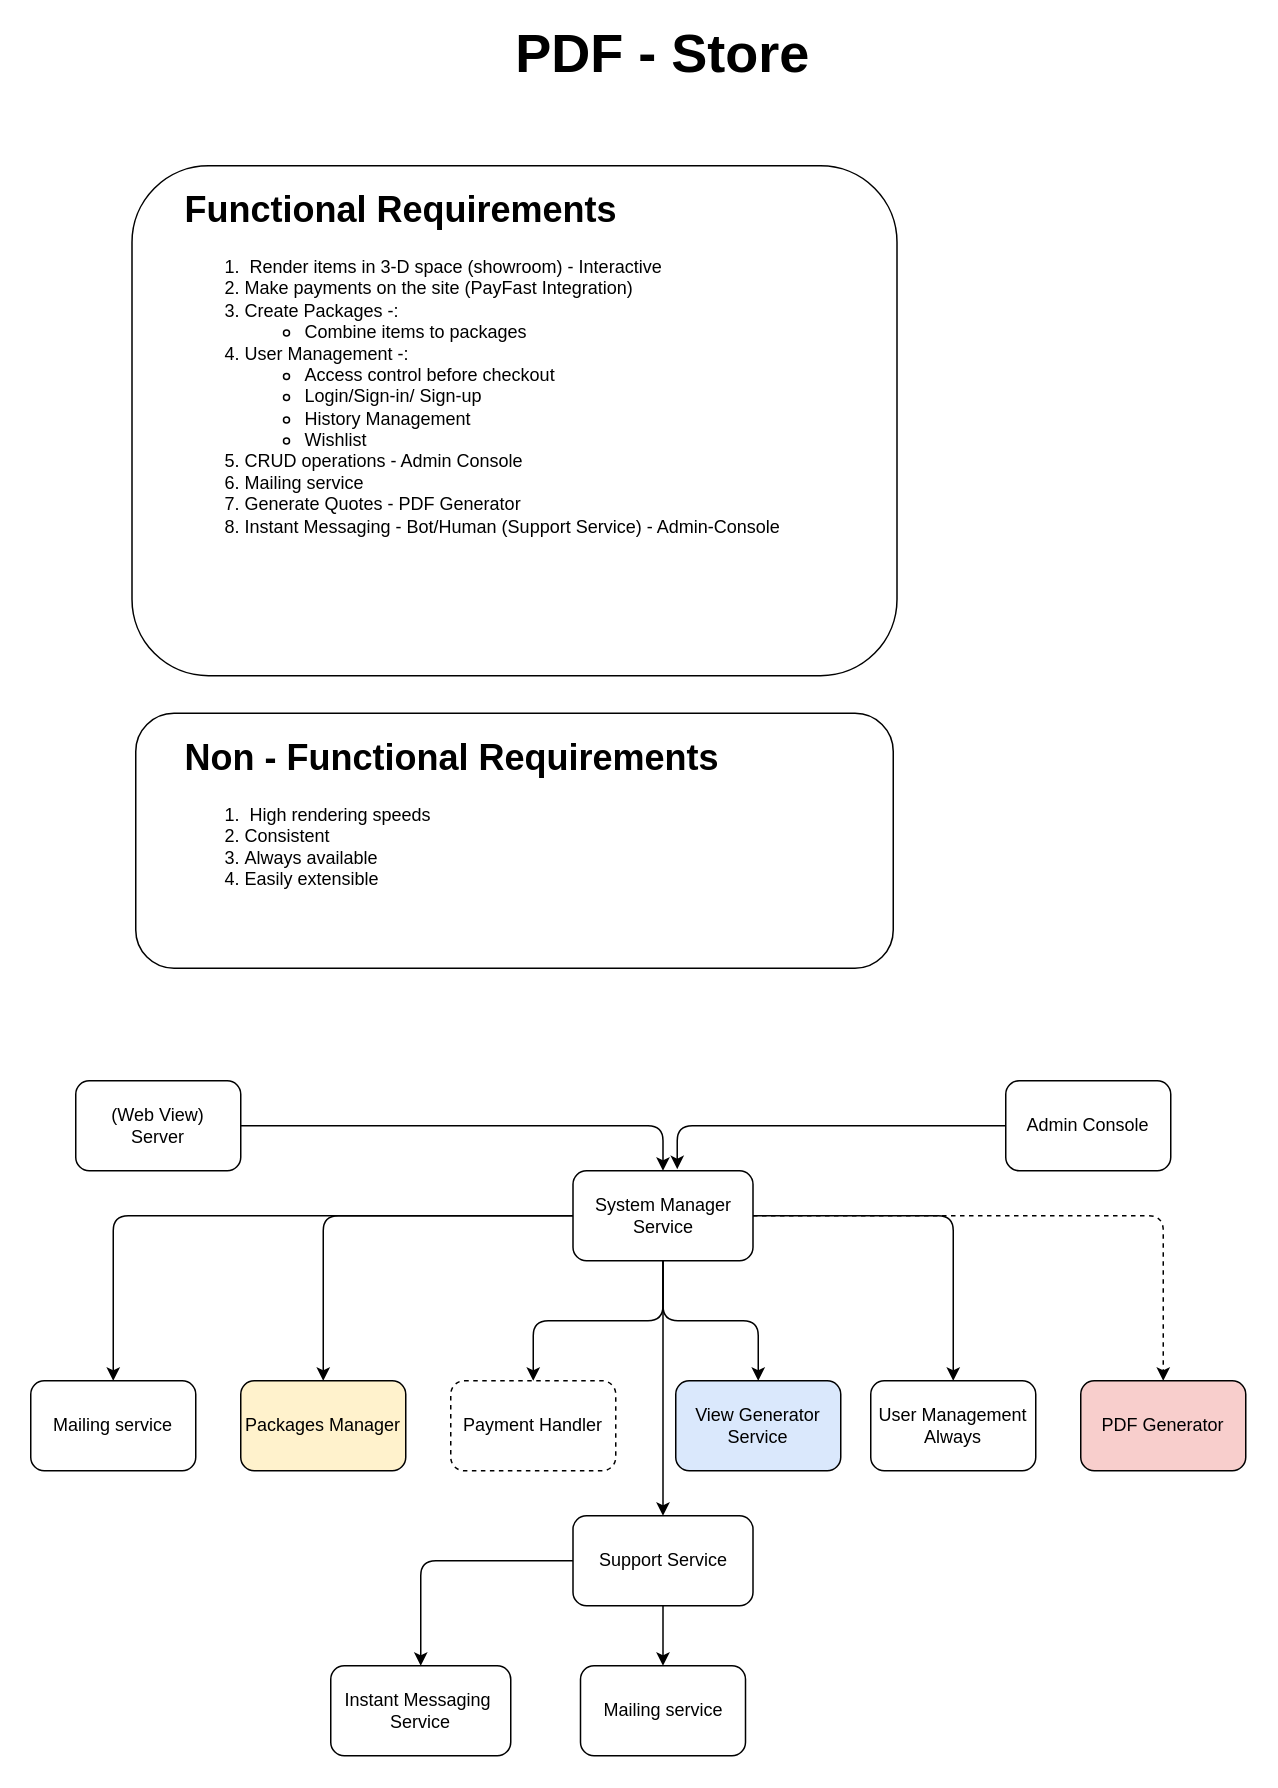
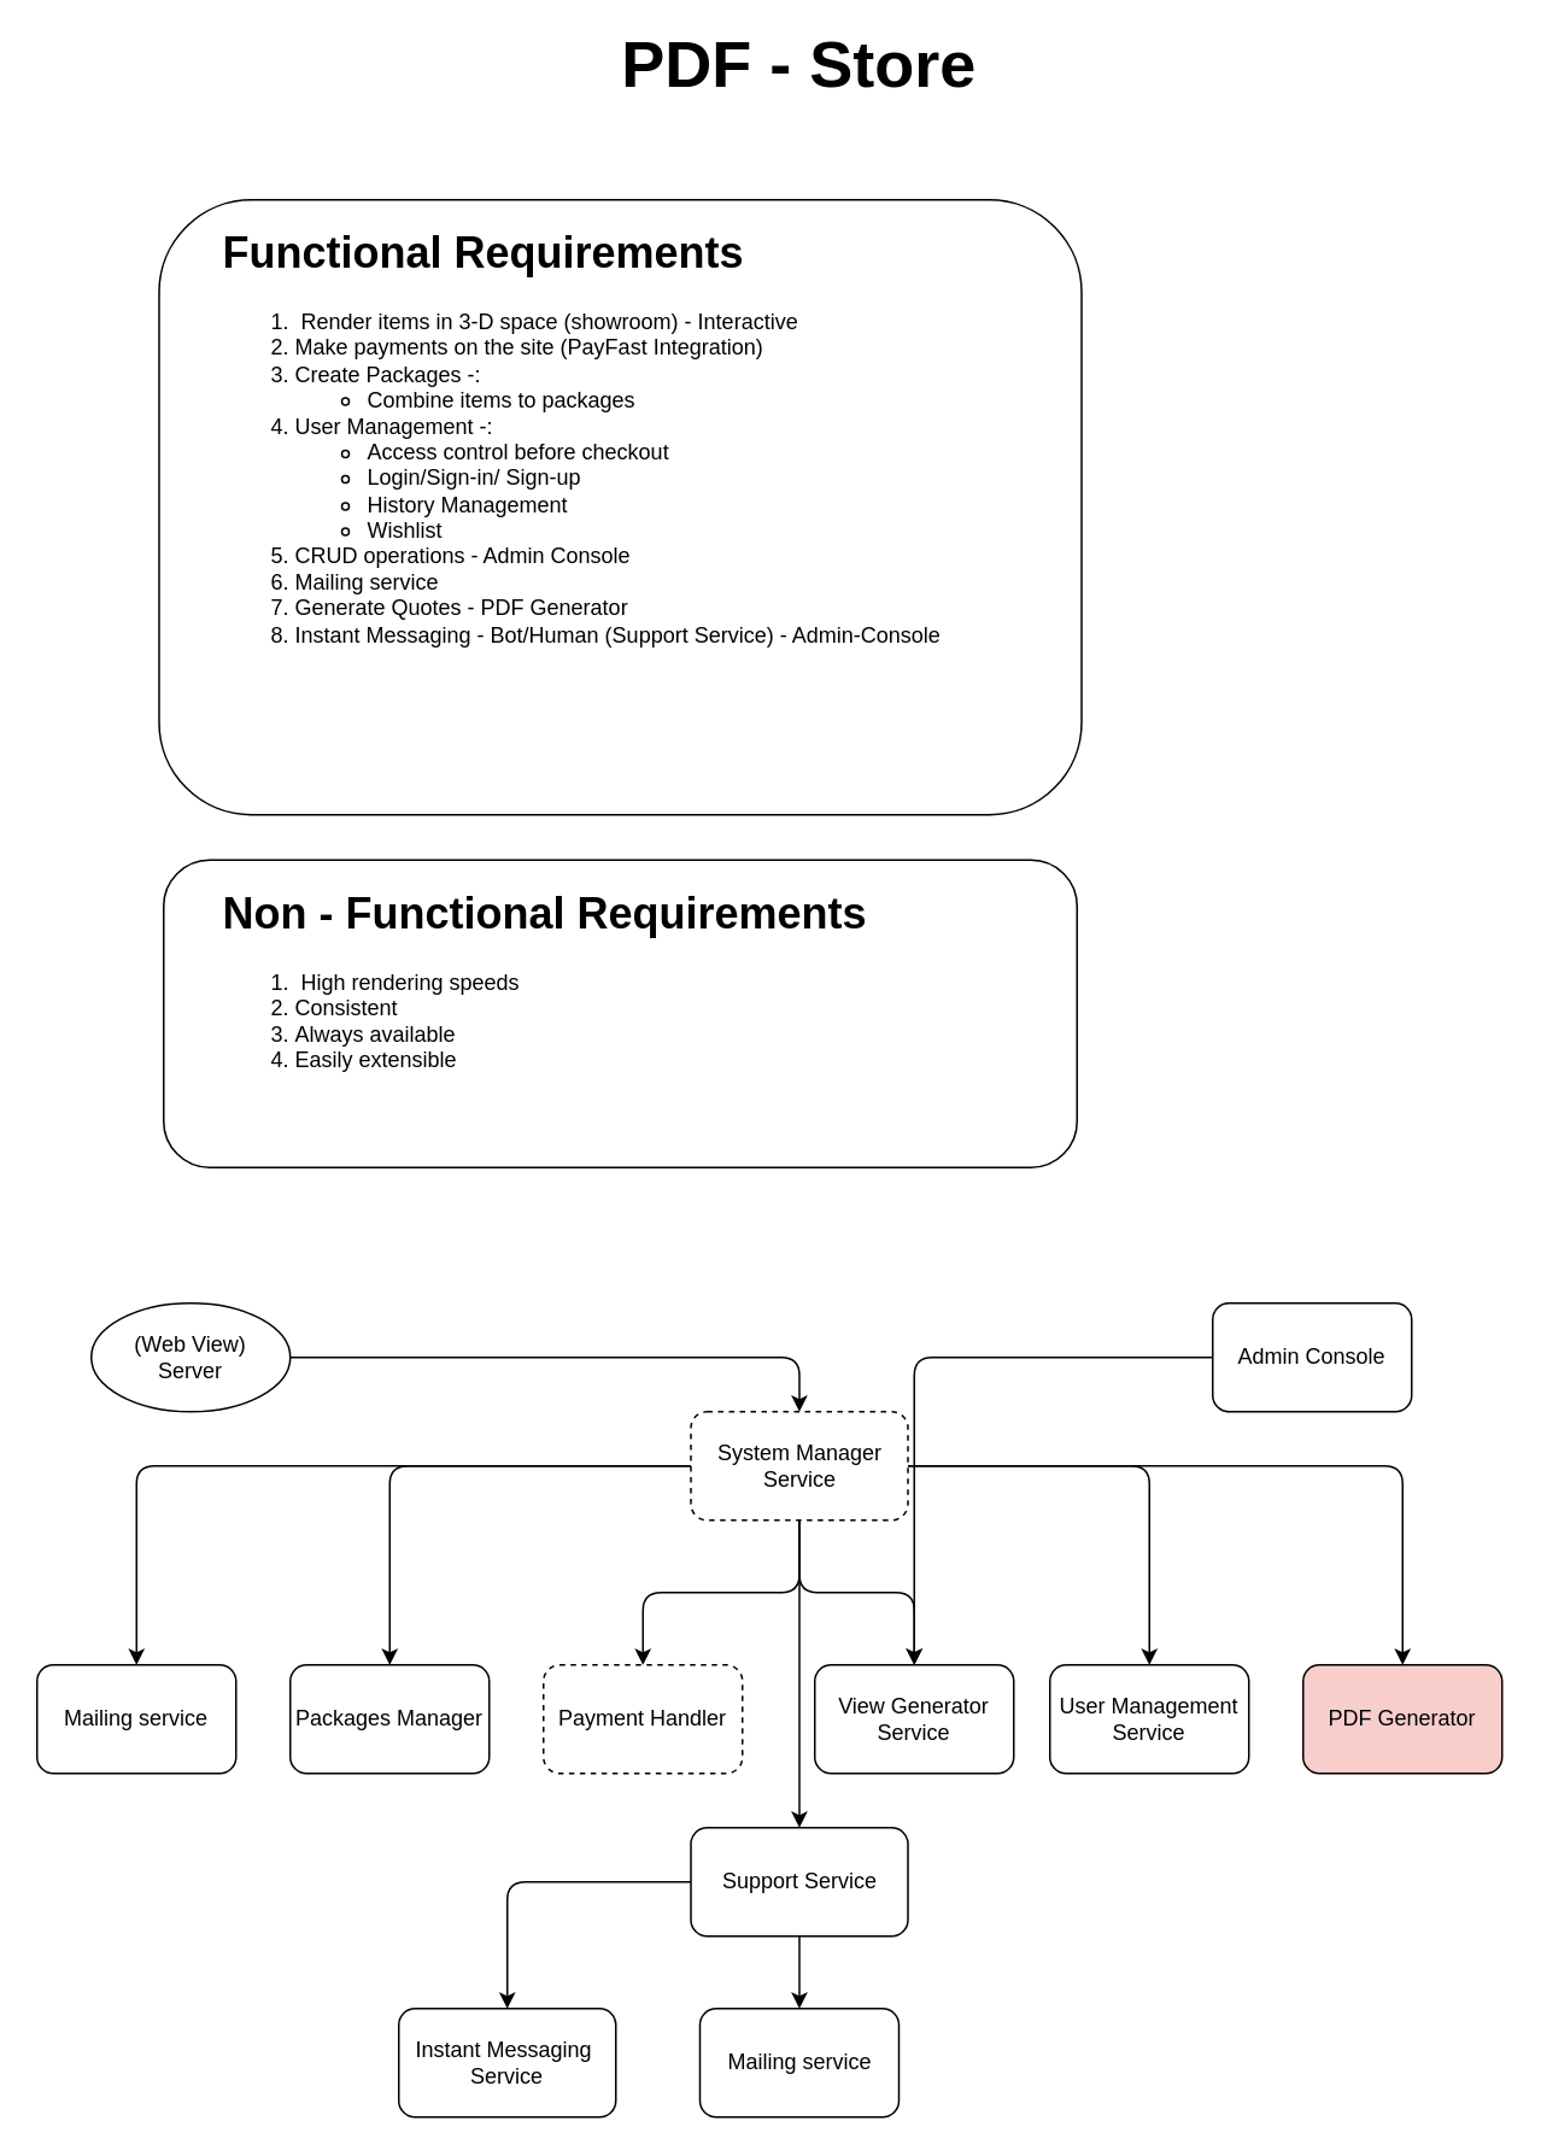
- <mxCell id="32" value="(Web View)&lt;br&gt;Server" style="rounded=1;whiteSpace=wrap;html=1;sketch=0;fontSize=12;" vertex="1" parent="9"><mxGeometry x="30" width="110" height="60" as="geometry" /></mxCell>
+ <mxCell id="32" value="(Web View)&lt;br&gt;Server" style="ellipse;whiteSpace=wrap;html=1;sketch=0;fontSize=12;" vertex="1" parent="9"><mxGeometry x="30" width="110" height="60" as="geometry" /></mxCell>
- <mxCell id="23" style="edgeStyle=orthogonalEdgeStyle;html=1;entryX=0.579;entryY=-0.017;entryDx=0;entryDy=0;entryPerimeter=0;fontSize=12;" edge="1" parent="9" source="24" target="10"><mxGeometry relative="1" as="geometry" /></mxCell>
+ <mxCell id="23" style="edgeStyle=orthogonalEdgeStyle;html=1;fontSize=12;" edge="1" parent="9" source="24" target="13"><mxGeometry relative="1" as="geometry" /></mxCell>
- <mxCell id="10" value="System Manager&lt;br&gt;Service" style="rounded=1;whiteSpace=wrap;html=1;sketch=0;fontSize=12;" vertex="1" parent="9"><mxGeometry x="361.5" y="60" width="120" height="60" as="geometry" /></mxCell>
+ <mxCell id="10" value="System Manager&lt;br&gt;Service" style="rounded=1;whiteSpace=wrap;html=1;sketch=0;fontSize=12;dashed=1;" vertex="1" parent="9"><mxGeometry x="361.5" y="60" width="120" height="60" as="geometry" /></mxCell>
- <mxCell id="18" style="edgeStyle=orthogonalEdgeStyle;html=1;fontSize=12;dashed=1;" edge="1" parent="9" source="10" target="17"><mxGeometry relative="1" as="geometry" /></mxCell>
+ <mxCell id="18" style="edgeStyle=orthogonalEdgeStyle;html=1;fontSize=12;" edge="1" parent="9" source="10" target="17"><mxGeometry relative="1" as="geometry" /></mxCell>
- <mxCell id="21" value="Packages Manager" style="rounded=1;whiteSpace=wrap;html=1;sketch=0;fontSize=12;fillColor=#fff2cc;" vertex="1" parent="9"><mxGeometry x="140" y="200" width="110" height="60" as="geometry" /></mxCell>
+ <mxCell id="21" value="Packages Manager" style="rounded=1;whiteSpace=wrap;html=1;sketch=0;fontSize=12;" vertex="1" parent="9"><mxGeometry x="140" y="200" width="110" height="60" as="geometry" /></mxCell>
- <mxCell id="13" value="View Generator&lt;br&gt;Service" style="rounded=1;whiteSpace=wrap;html=1;sketch=0;fontSize=12;fillColor=#dae8fc;" vertex="1" parent="9"><mxGeometry x="430" y="200" width="110" height="60" as="geometry" /></mxCell>
+ <mxCell id="13" value="View Generator&lt;br&gt;Service" style="rounded=1;whiteSpace=wrap;html=1;sketch=0;fontSize=12;" vertex="1" parent="9"><mxGeometry x="430" y="200" width="110" height="60" as="geometry" /></mxCell>
- <mxCell id="15" value="User Management&lt;br&gt;Always" style="rounded=1;whiteSpace=wrap;html=1;sketch=0;fontSize=12;" vertex="1" parent="9"><mxGeometry x="560" y="200" width="110" height="60" as="geometry" /></mxCell>
+ <mxCell id="15" value="User Management&lt;br&gt;Service" style="rounded=1;whiteSpace=wrap;html=1;sketch=0;fontSize=12;" vertex="1" parent="9"><mxGeometry x="560" y="200" width="110" height="60" as="geometry" /></mxCell>
